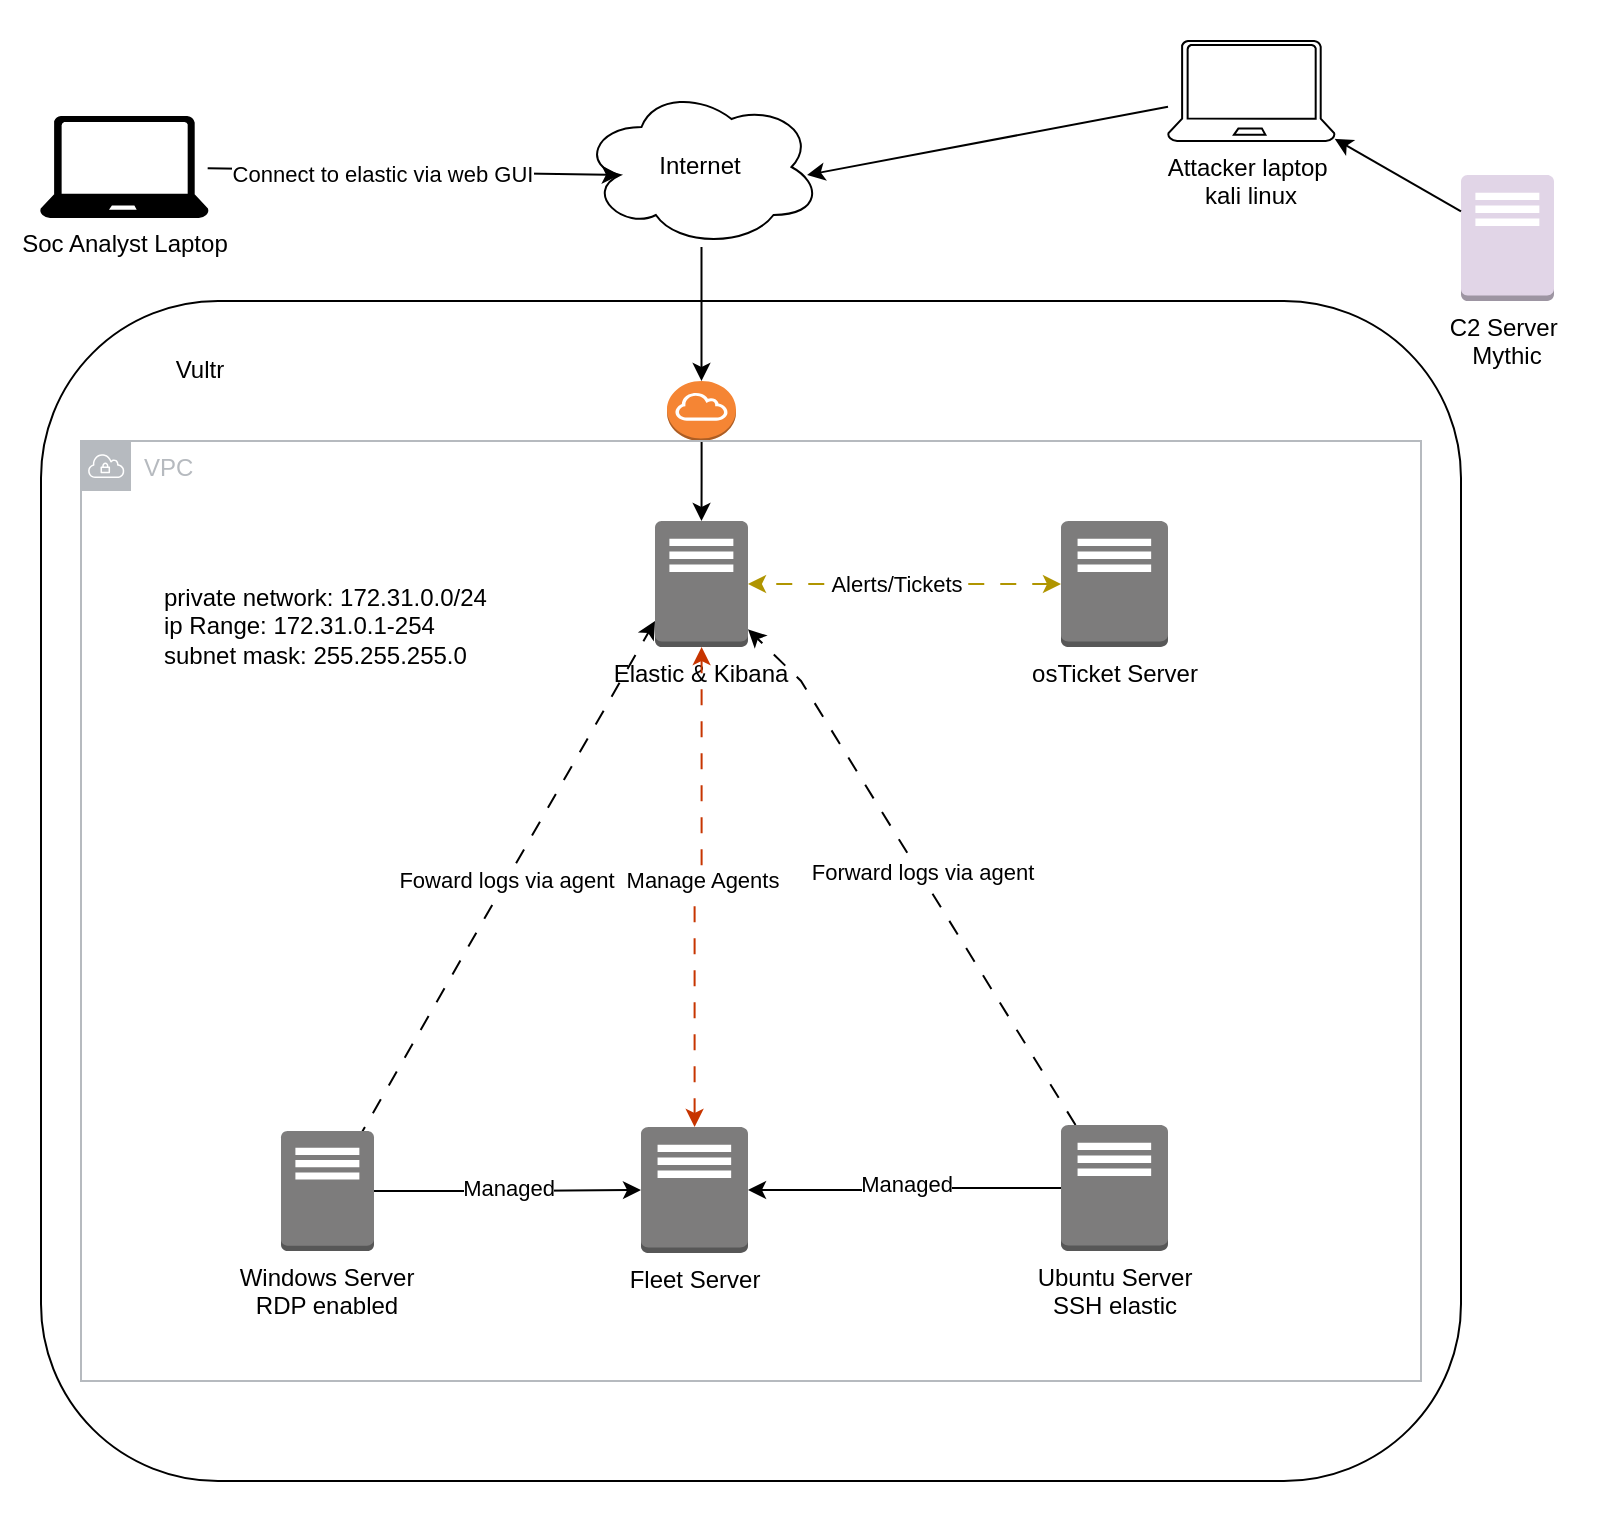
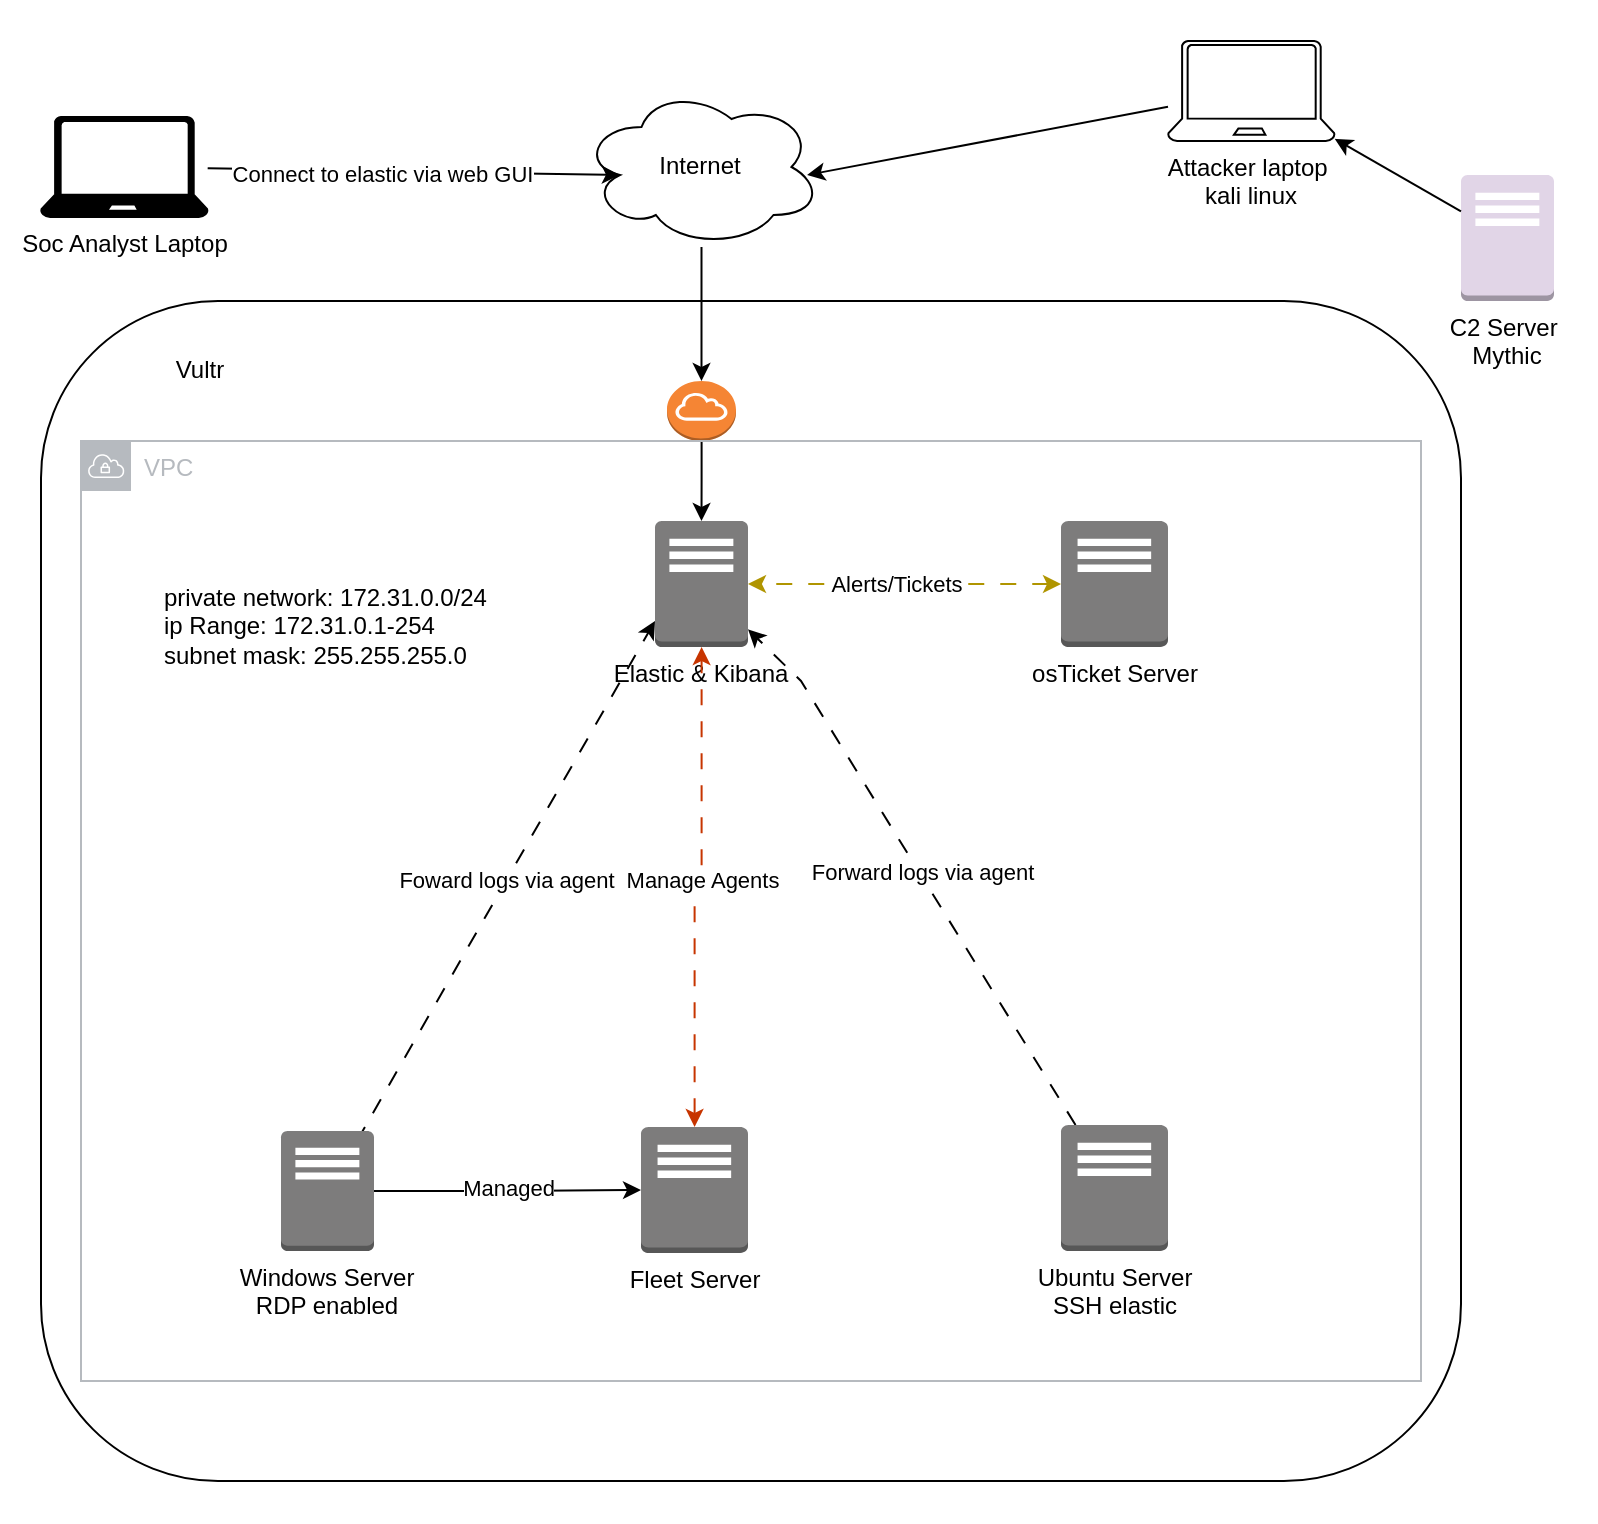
- <mxCell id="19" style="edgeStyle=orthogonalEdgeStyle;rounded=0;orthogonalLoop=1;jettySize=auto;html=1;entryX=1;entryY=0.5;entryDx=0;entryDy=0;entryPerimeter=0;" edge="1" parent="1" source="11" target="14"><mxGeometry relative="1" as="geometry" /></mxCell>
- <mxCell id="20" value="Managed" style="edgeLabel;html=1;align=center;verticalAlign=middle;resizable=0;points=[];" vertex="1" connectable="0" parent="19"><mxGeometry x="-0.001" y="-3" relative="1" as="geometry"><mxPoint as="offset" /></mxGeometry></mxCell>
